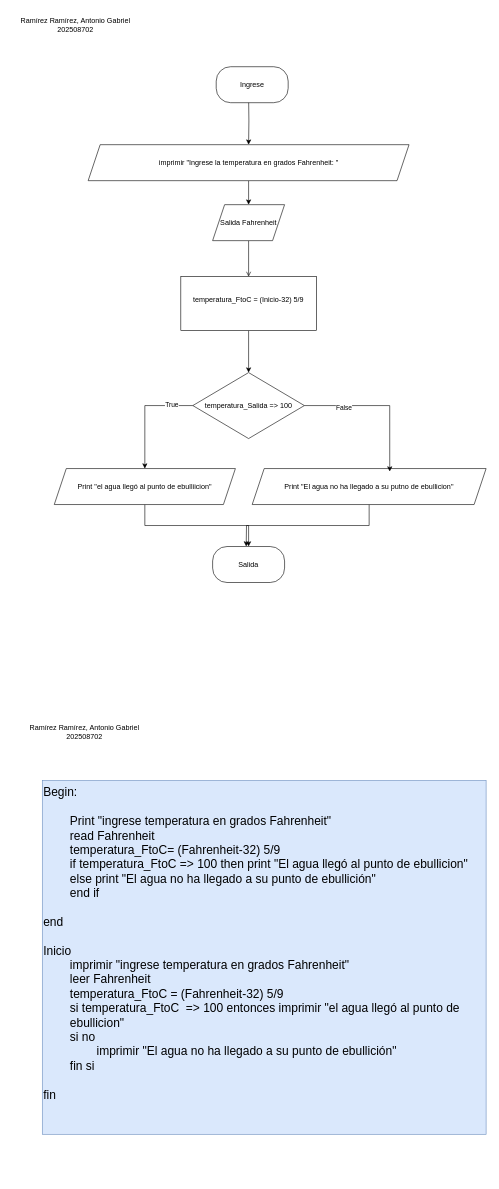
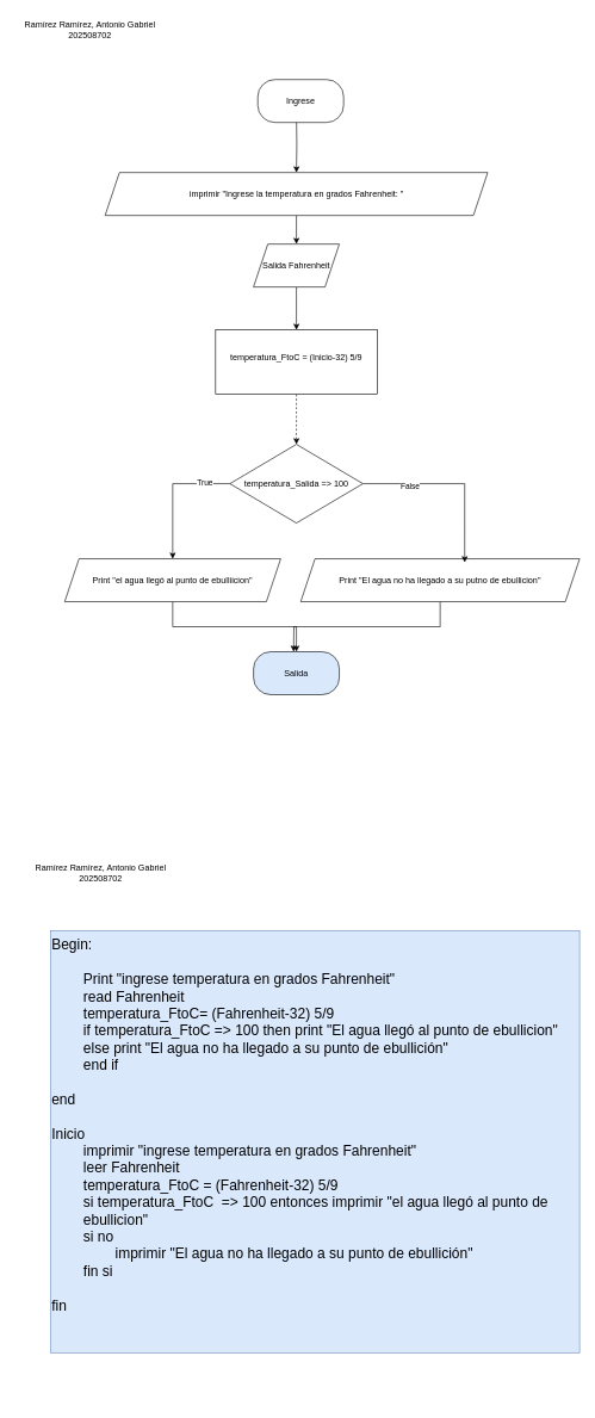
- <mxCell id="20" value="" style="edgeStyle=orthogonalEdgeStyle;rounded=0;orthogonalLoop=1;jettySize=auto;html=1;endArrow=open;" edge="1" parent="1" source="21" target="6"><mxGeometry relative="1" as="geometry" /></mxCell>
+ <mxCell id="20" value="" style="edgeStyle=orthogonalEdgeStyle;rounded=0;orthogonalLoop=1;jettySize=auto;html=1;" edge="1" parent="1" source="21" target="6"><mxGeometry relative="1" as="geometry" /></mxCell>
- <mxCell id="5" value="" style="edgeStyle=orthogonalEdgeStyle;rounded=0;orthogonalLoop=1;jettySize=auto;html=1;" edge="1" parent="1" source="6" target="9"><mxGeometry relative="1" as="geometry" /></mxCell>
+ <mxCell id="5" value="" style="edgeStyle=orthogonalEdgeStyle;rounded=0;orthogonalLoop=1;jettySize=auto;html=1;dashed=1;" edge="1" parent="1" source="6" target="9"><mxGeometry relative="1" as="geometry" /></mxCell>
- <mxCell id="14" value="Salida" style="rounded=1;whiteSpace=wrap;html=1;arcSize=40;" parent="1" vertex="1"><mxGeometry x="354" y="910" width="120" height="60" as="geometry" /></mxCell>
+ <mxCell id="14" value="Salida" style="rounded=1;whiteSpace=wrap;html=1;arcSize=40;fillColor=#dae8fc;" parent="1" vertex="1"><mxGeometry x="354" y="910" width="120" height="60" as="geometry" /></mxCell>
